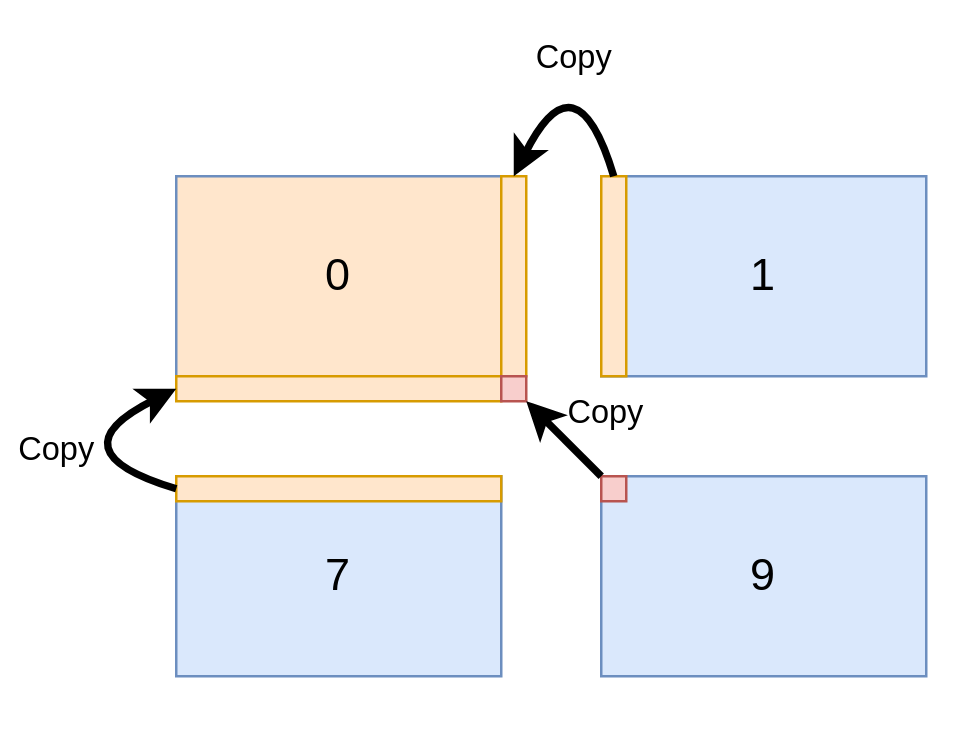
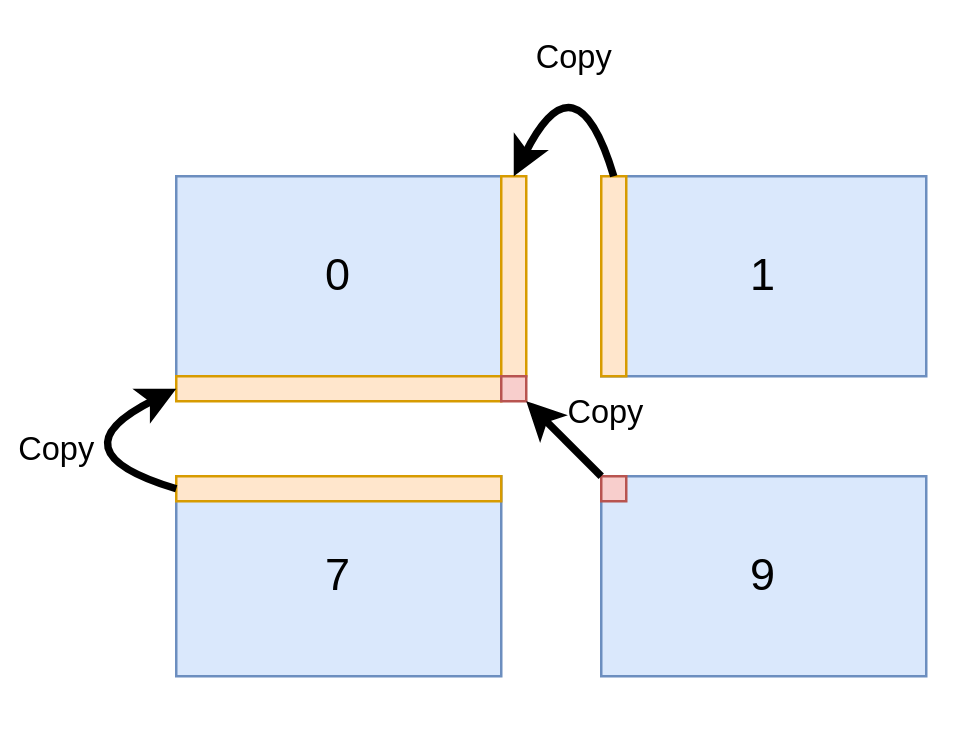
- <mxCell id="2" value="&lt;font style=&quot;font-size: 18px&quot;&gt;0&lt;/font&gt;" style="rounded=0;whiteSpace=wrap;html=1;fillColor=#ffe6cc;strokeColor=#6c8ebf;fontSize=18;" parent="1" vertex="1"><mxGeometry x="70" y="70" width="130" height="80" as="geometry" /></mxCell>
+ <mxCell id="2" value="&lt;font style=&quot;font-size: 18px&quot;&gt;0&lt;/font&gt;" style="rounded=0;whiteSpace=wrap;html=1;fillColor=#dae8fc;strokeColor=#6c8ebf;fontSize=18;" parent="1" vertex="1"><mxGeometry x="70" y="70" width="130" height="80" as="geometry" /></mxCell>
